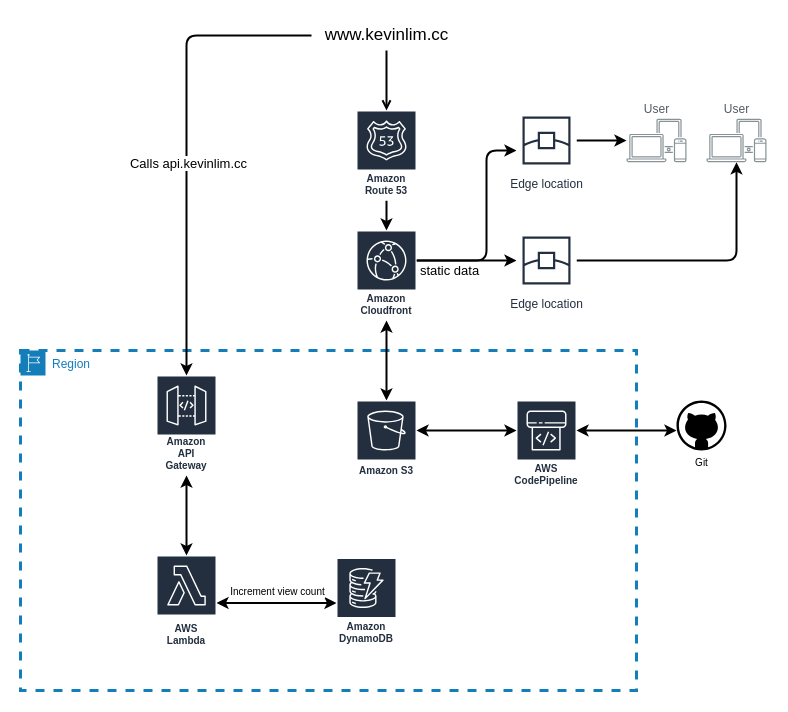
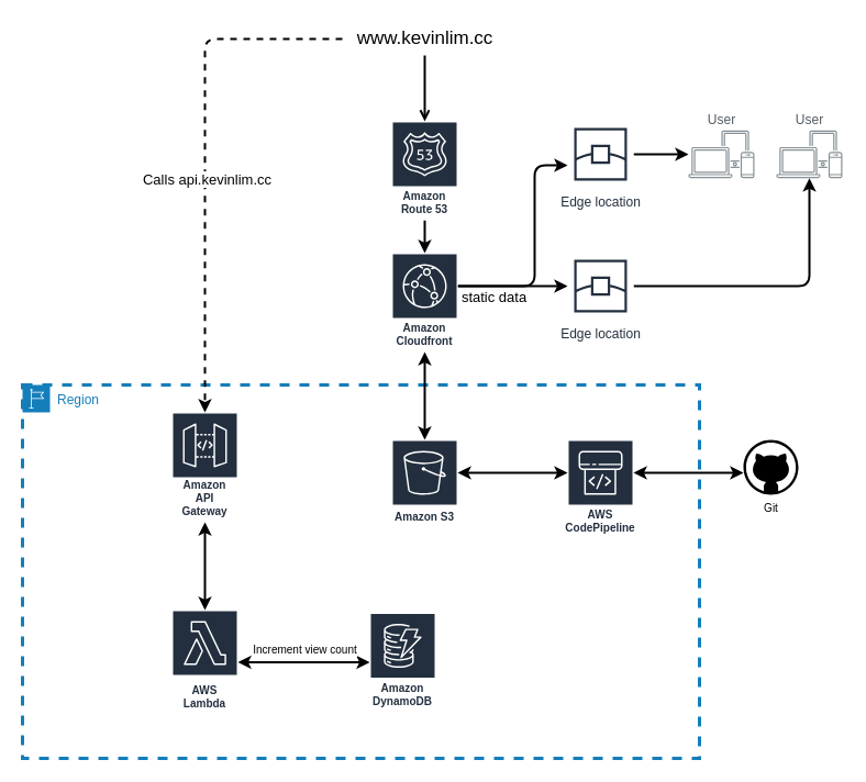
- <mxCell id="28" value="" style="endArrow=classic;html=1;rounded=1;fontSize=13;strokeWidth=2;" edge="1" parent="1" source="21" target="6"><mxGeometry width="50" height="50" relative="1" as="geometry"><mxPoint x="36" y="250" as="sourcePoint" /><mxPoint x="86" y="200" as="targetPoint" /><Array as="points"><mxPoint x="186" y="35" /></Array></mxGeometry></mxCell>
+ <mxCell id="28" value="" style="endArrow=classic;html=1;rounded=1;fontSize=13;strokeWidth=2;dashed=1;" edge="1" parent="1" source="21" target="6"><mxGeometry width="50" height="50" relative="1" as="geometry"><mxPoint x="36" y="250" as="sourcePoint" /><mxPoint x="86" y="200" as="targetPoint" /><Array as="points"><mxPoint x="186" y="35" /></Array></mxGeometry></mxCell>
